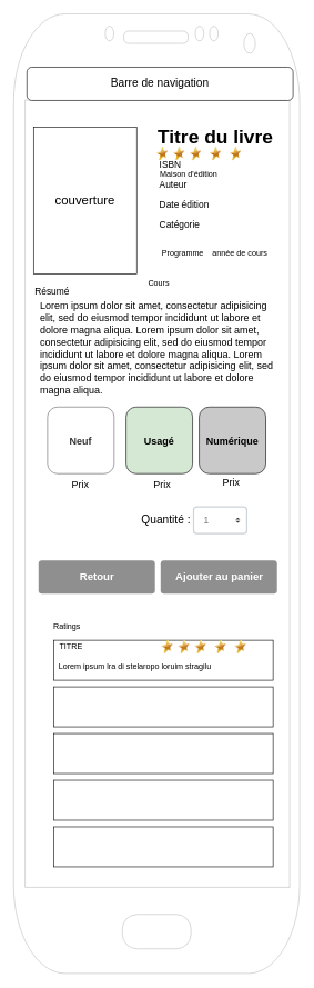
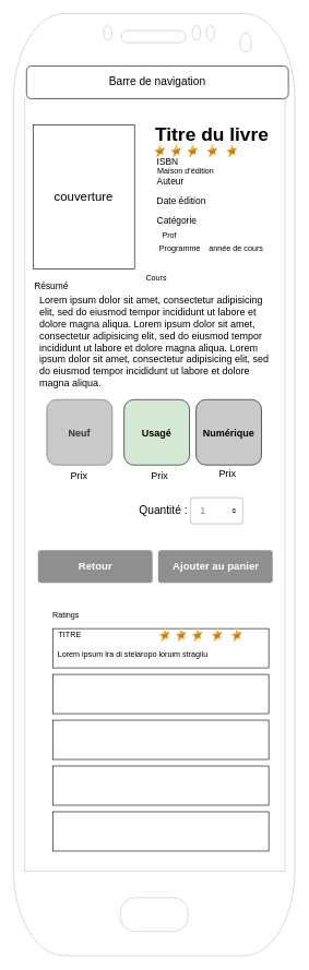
+ <mxCell id="24" value="Prof" style="text;html=1;align=center;verticalAlign=middle;resizable=0;points=[];autosize=1;strokeColor=none;fillColor=none;" parent="1" vertex="1"><mxGeometry x="237.5" y="350" width="40" height="20" as="geometry" /></mxCell>
- <mxCell id="17" value="Neuf" style="whiteSpace=wrap;html=1;aspect=fixed;rounded=1;fontSize=15;fontStyle=1;fillColor=#ffffff;fontColor=#333333;strokeColor=#666666;" parent="1" vertex="1"><mxGeometry x="71" y="610" width="100" height="100" as="geometry" /></mxCell>
+ <mxCell id="17" value="Neuf" style="whiteSpace=wrap;html=1;aspect=fixed;rounded=1;fontSize=15;fontStyle=1;fillColor=#C9C9C9;fontColor=#333333;strokeColor=#666666;" parent="1" vertex="1"><mxGeometry x="71" y="610" width="100" height="100" as="geometry" /></mxCell>
